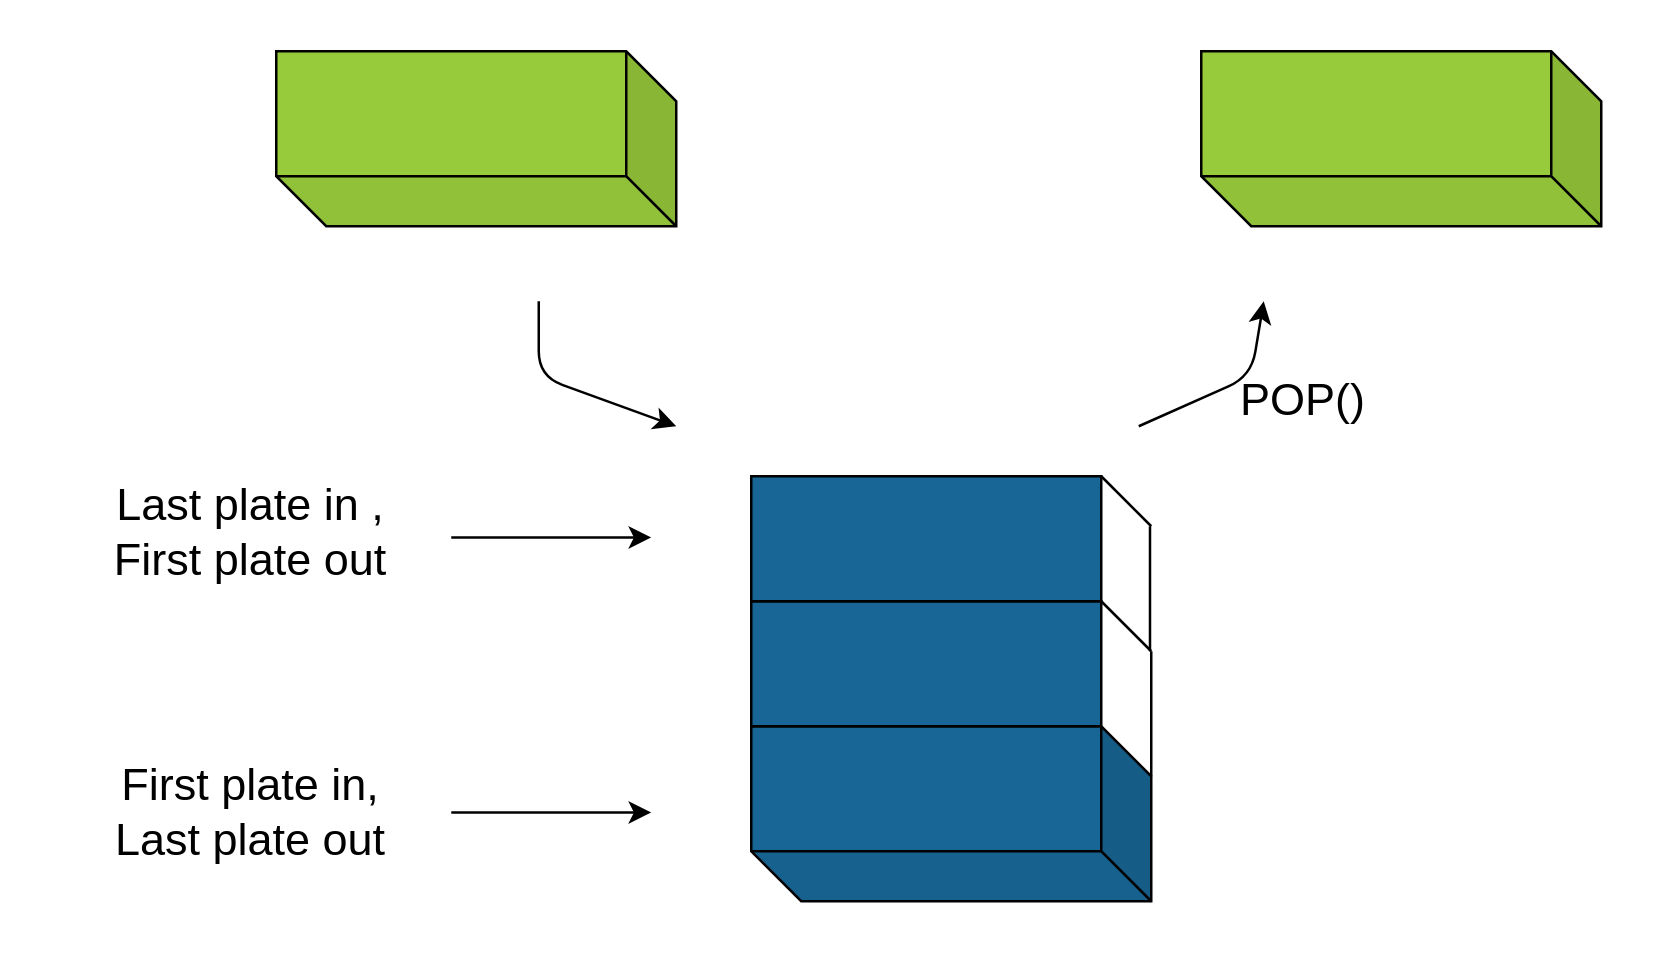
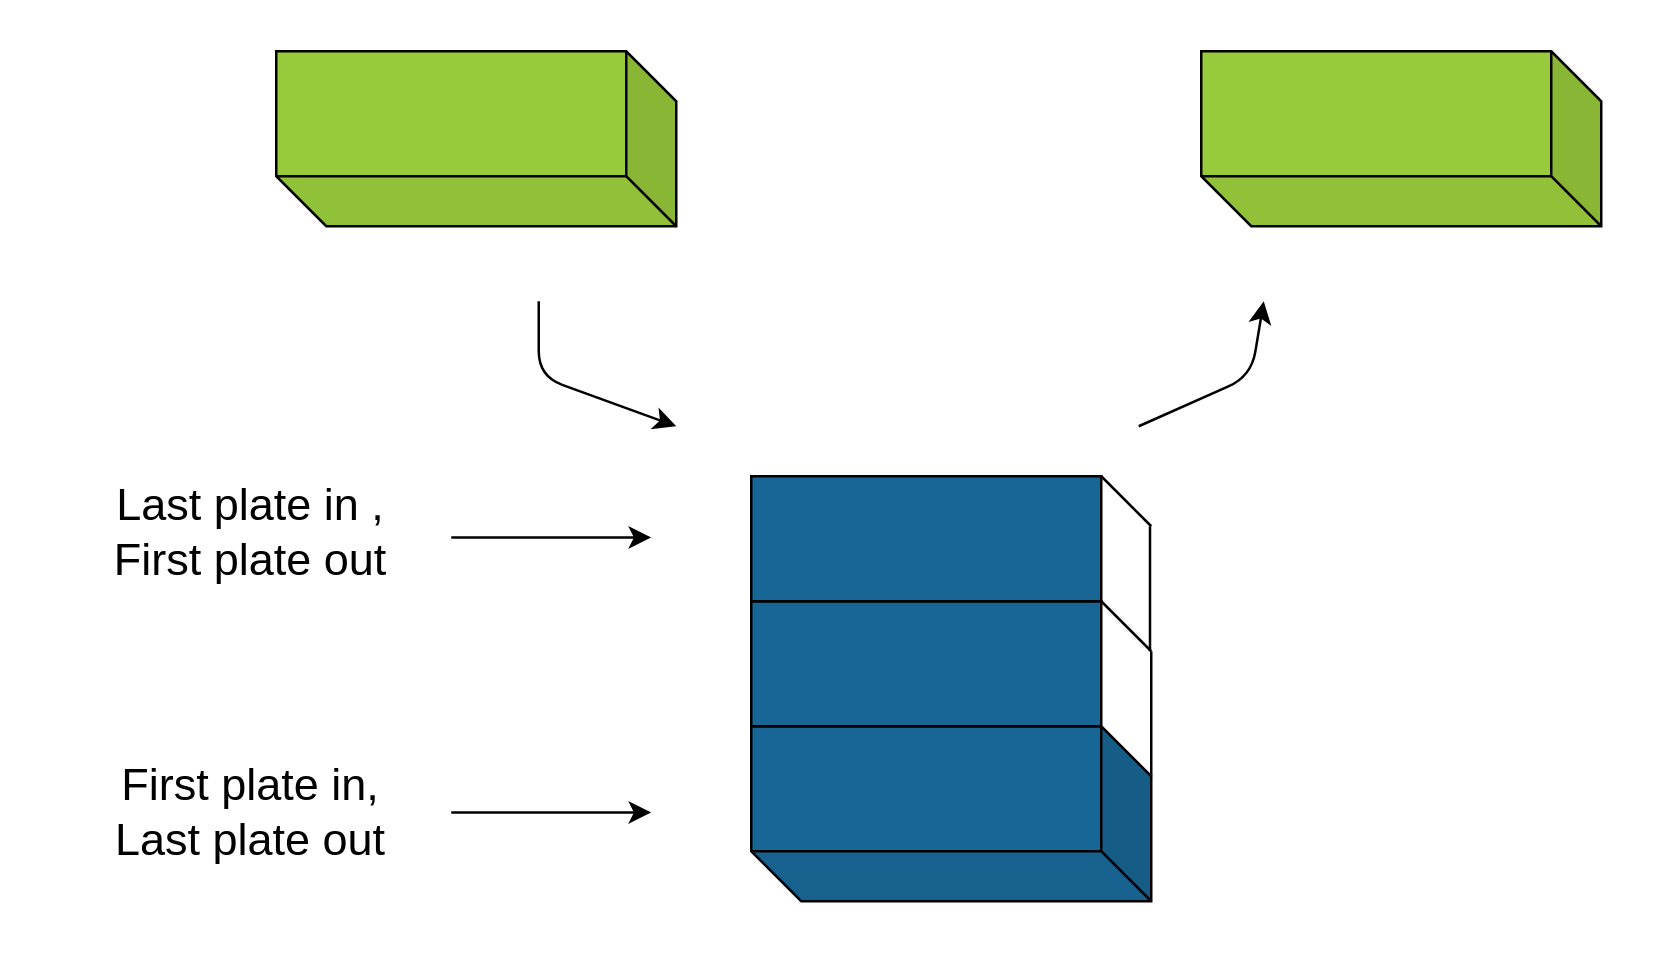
- <mxCell id="13" value="POP()" style="text;html=1;strokeColor=none;fillColor=none;align=center;verticalAlign=middle;whiteSpace=wrap;rounded=0;fontSize=18;" parent="1" vertex="1"><mxGeometry x="501" y="150" width="40" height="20" as="geometry" /></mxCell>
